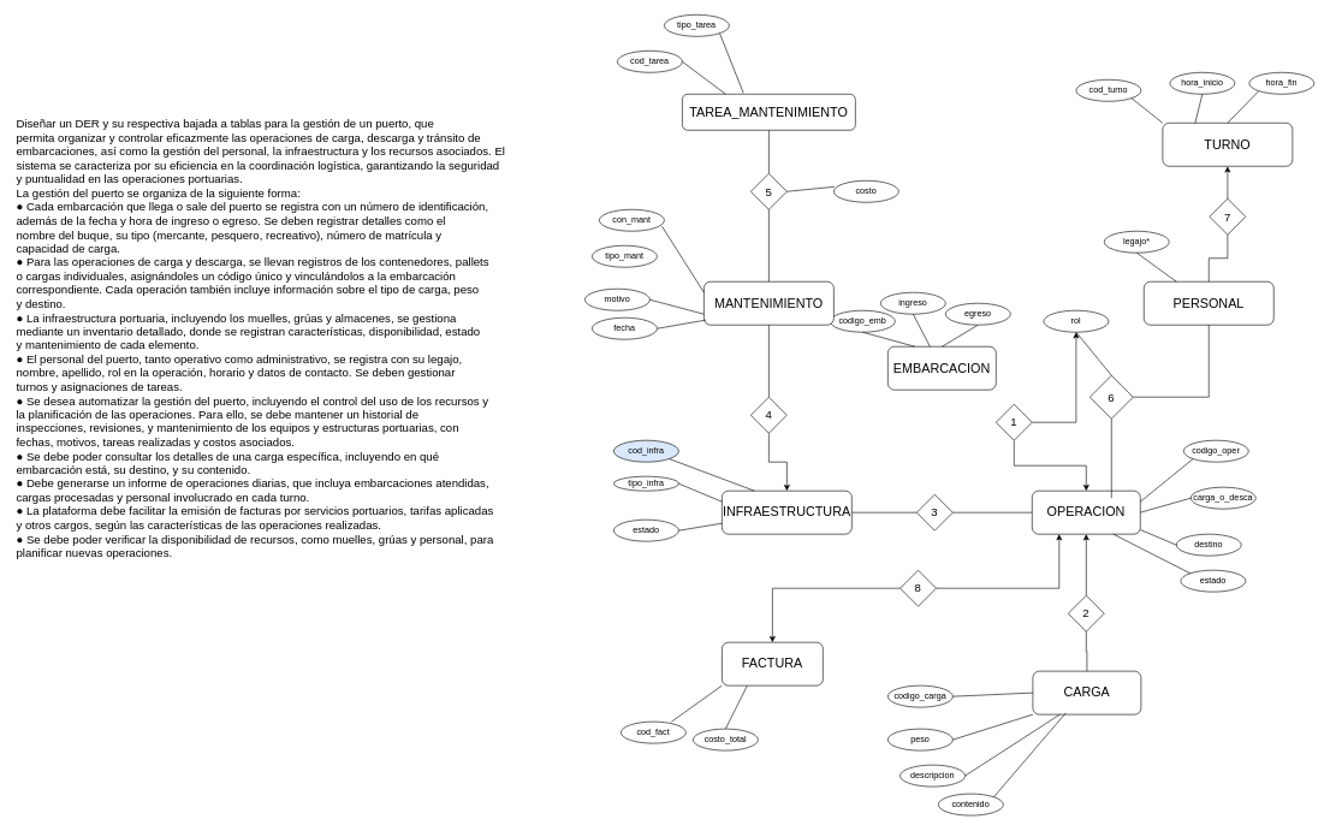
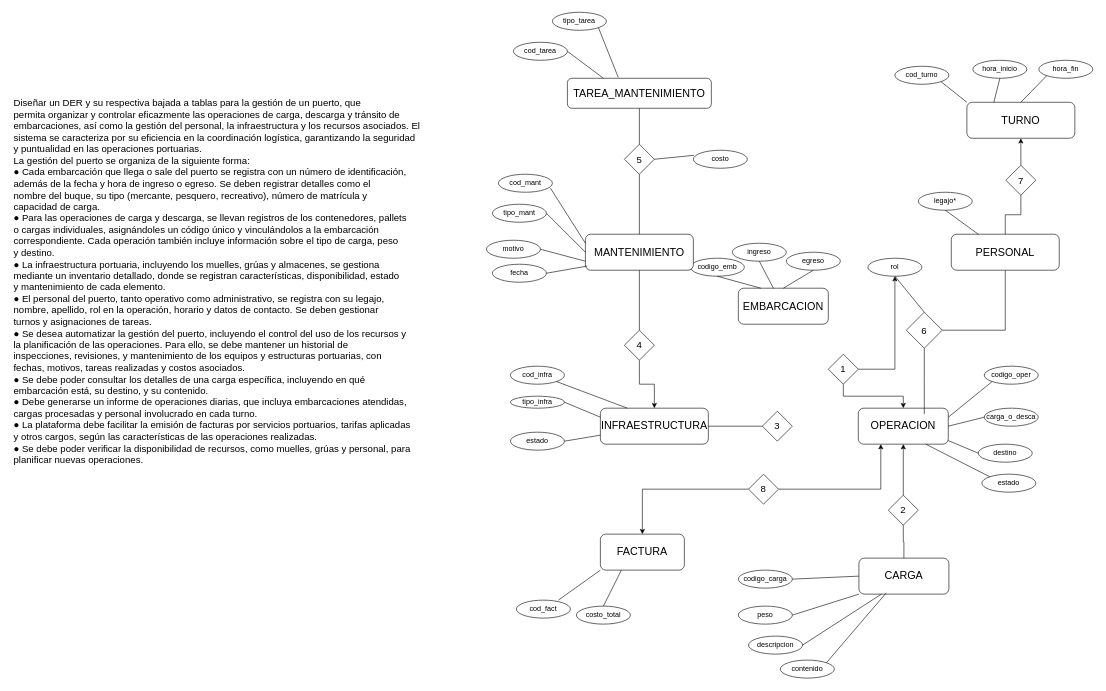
- <mxCell id="40" value="con_mant" style="ellipse;whiteSpace=wrap;html=1;" vertex="1" parent="1"><mxGeometry x="830" y="290" width="90" height="30" as="geometry" /></mxCell>
+ <mxCell id="40" value="cod_mant" style="ellipse;whiteSpace=wrap;html=1;" vertex="1" parent="1"><mxGeometry x="830" y="290" width="90" height="30" as="geometry" /></mxCell>
+ <mxCell id="43" value="" style="endArrow=none;html=1;rounded=0;entryX=1;entryY=0.5;entryDx=0;entryDy=0;exitX=0;exitY=0.5;exitDx=0;exitDy=0;" edge="1" parent="1" source="36" target="42"><mxGeometry width="50" height="50" relative="1" as="geometry"><mxPoint x="940" y="430" as="sourcePoint" /><mxPoint x="990" y="380" as="targetPoint" /></mxGeometry></mxCell>
- <mxCell id="12" value="1" style="rhombus;whiteSpace=wrap;html=1;fontSize=16;" vertex="1" parent="1"><mxGeometry x="1380" y="560" width="50" height="50" as="geometry" /></mxCell>
+ <mxCell id="12" value="1" style="rhombus;whiteSpace=wrap;html=1;fontSize=16;" vertex="1" parent="1"><mxGeometry x="1380" y="590" width="50" height="50" as="geometry" /></mxCell>
- <mxCell id="27" value="cod_infra" style="ellipse;whiteSpace=wrap;html=1;fillColor=#dae8fc;" vertex="1" parent="1"><mxGeometry x="850" y="610" width="90" height="30" as="geometry" /></mxCell>
+ <mxCell id="27" value="cod_infra" style="ellipse;whiteSpace=wrap;html=1;" vertex="1" parent="1"><mxGeometry x="850" y="610" width="90" height="30" as="geometry" /></mxCell>
- <mxCell id="18" value="carga_o_desca" style="ellipse;whiteSpace=wrap;html=1;" vertex="1" parent="1"><mxGeometry x="1650" y="675" width="90" height="30" as="geometry" /></mxCell>
+ <mxCell id="18" value="carga_o_desca" style="ellipse;whiteSpace=wrap;html=1;" vertex="1" parent="1"><mxGeometry x="1640" y="680" width="90" height="30" as="geometry" /></mxCell>
- <mxCell id="31" style="edgeStyle=orthogonalEdgeStyle;rounded=0;orthogonalLoop=1;jettySize=auto;html=1;entryX=0;entryY=0.5;entryDx=0;entryDy=0;endArrow=none;endFill=0;" edge="1" parent="1" source="32" target="7"><mxGeometry relative="1" as="geometry" /></mxCell>
